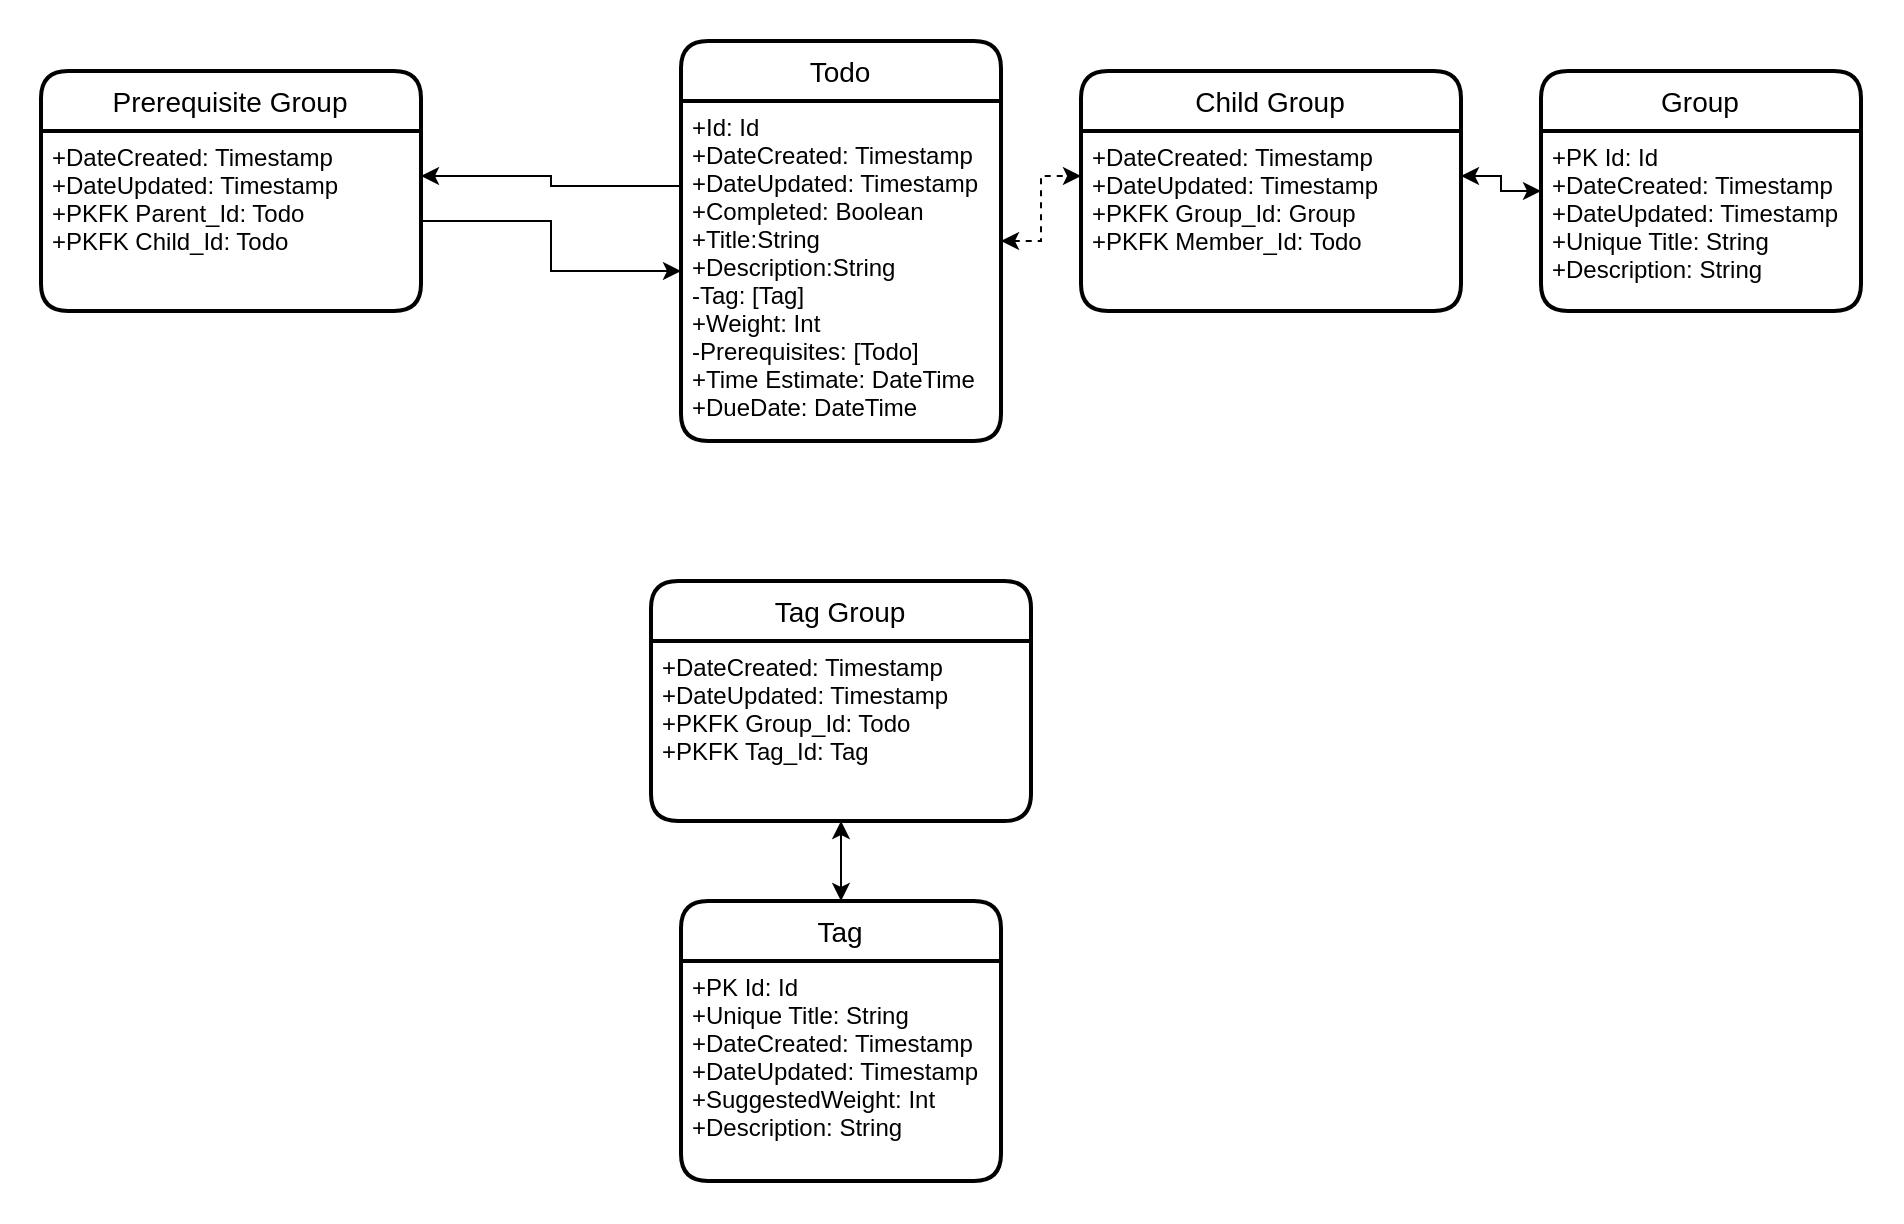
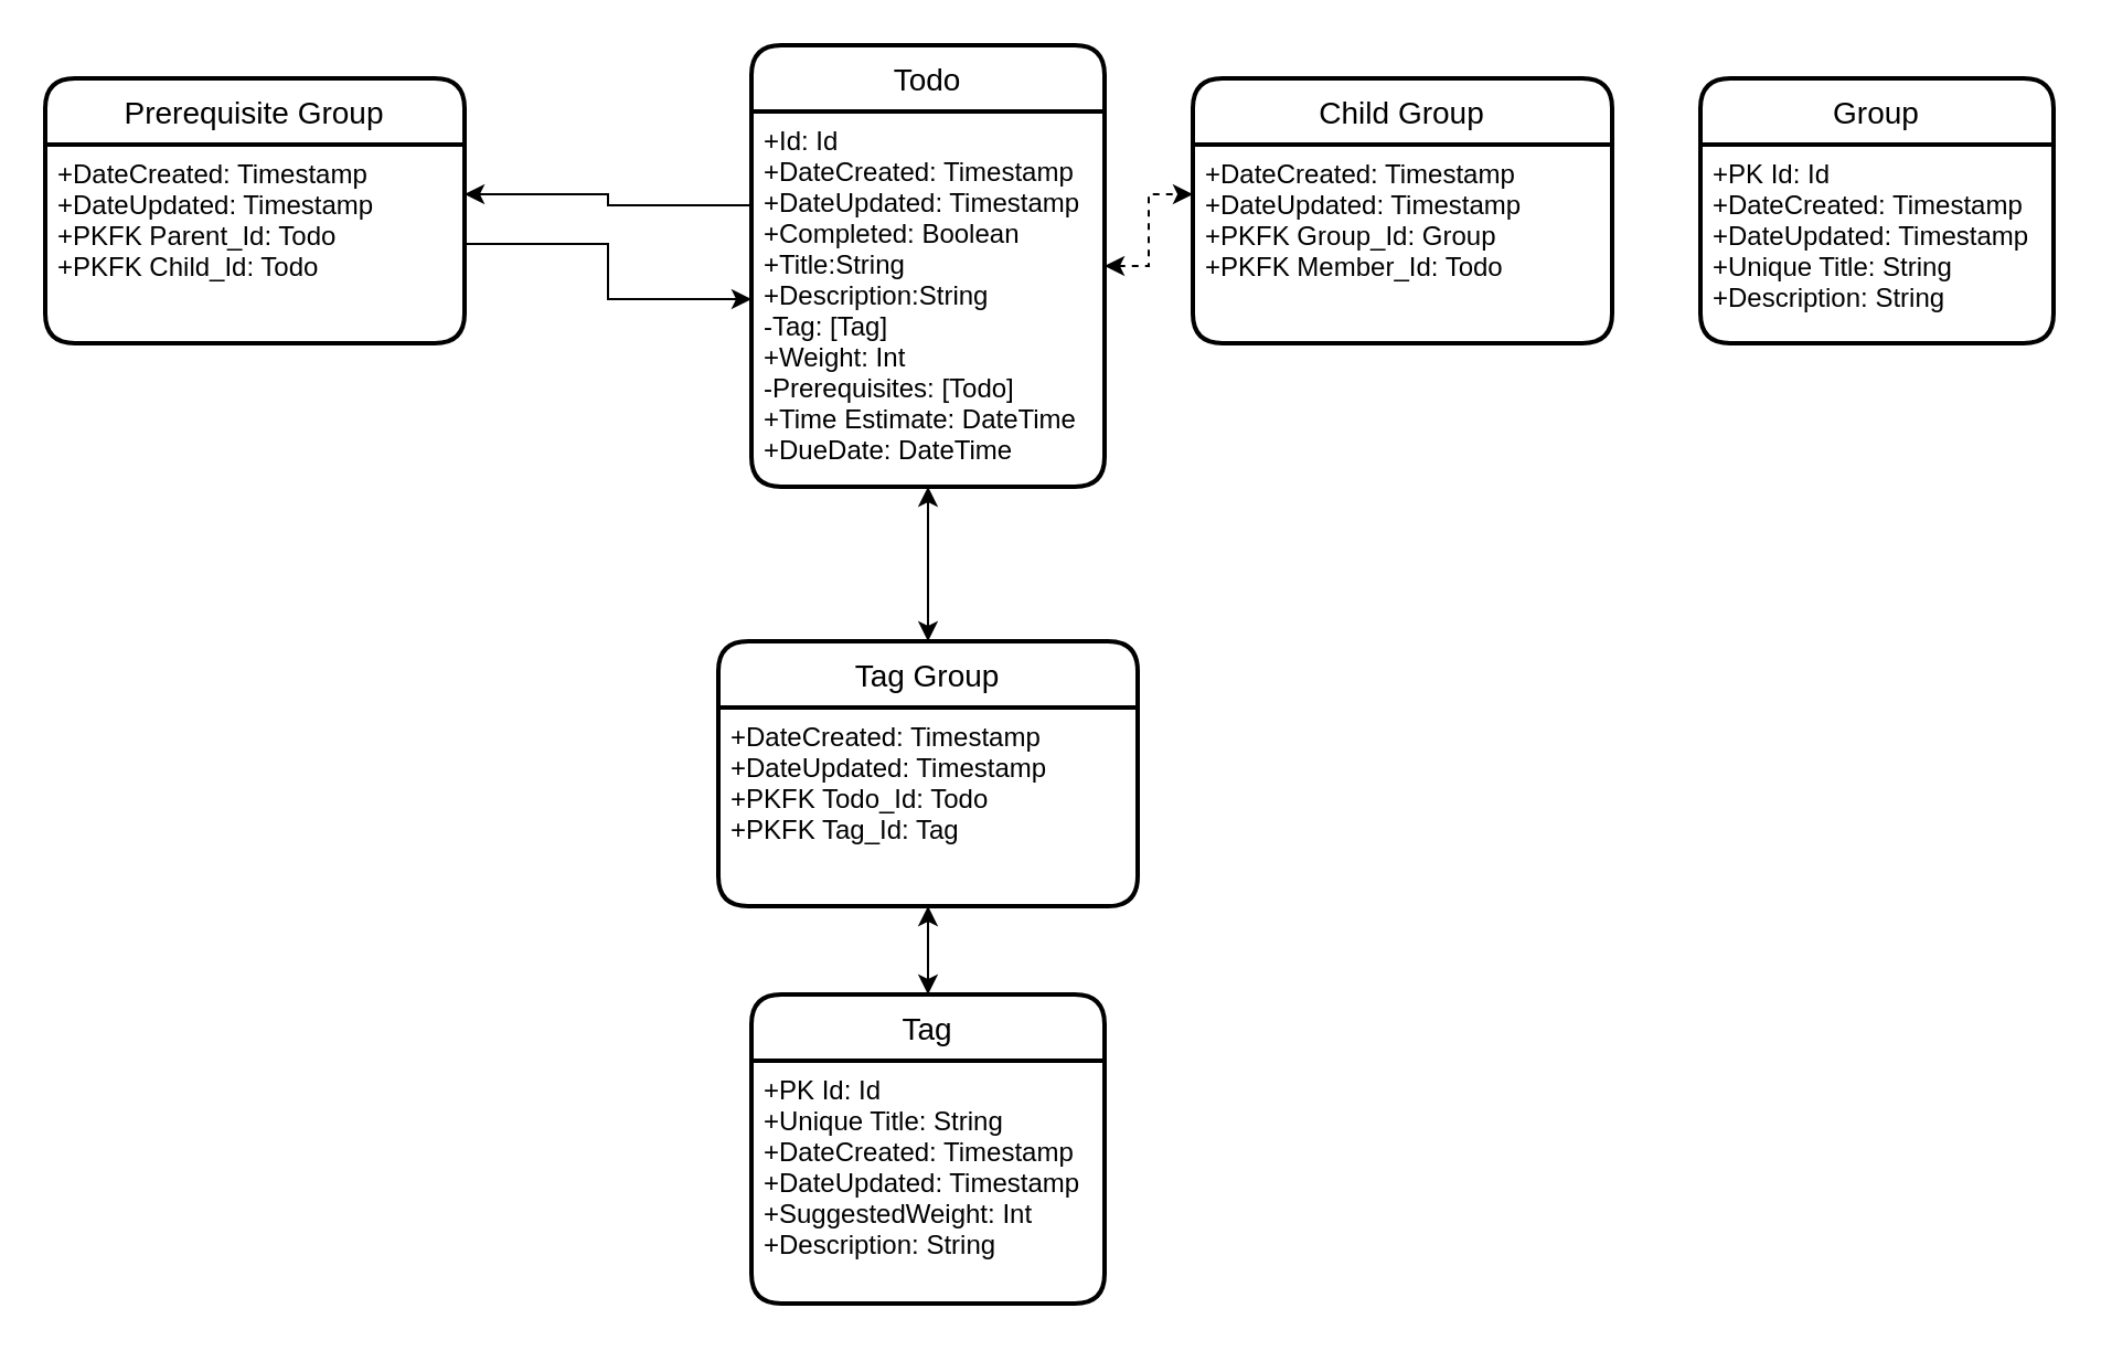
- <mxCell id="7" style="edgeStyle=orthogonalEdgeStyle;rounded=0;orthogonalLoop=1;jettySize=auto;html=1;exitX=1;exitY=0.25;exitDx=0;exitDy=0;startArrow=classic;startFill=1;" parent="1" source="11" target="8" edge="1"><mxGeometry relative="1" as="geometry" /></mxCell>
+ <mxCell id="18" style="edgeStyle=orthogonalEdgeStyle;rounded=0;orthogonalLoop=1;jettySize=auto;html=1;exitX=0.5;exitY=1;exitDx=0;exitDy=0;entryX=0.5;entryY=0;entryDx=0;entryDy=0;startArrow=classic;startFill=1;" parent="1" source="4" target="12" edge="1"><mxGeometry relative="1" as="geometry" /></mxCell>
- <mxCell id="13" value="+DateCreated: Timestamp&#10;+DateUpdated: Timestamp&#10;+PKFK Group_Id: Todo&#10;+PKFK Tag_Id: Tag" style="align=left;strokeColor=none;fillColor=none;spacingLeft=4;fontSize=12;verticalAlign=top;resizable=0;rotatable=0;part=1;" parent="12" vertex="1"><mxGeometry y="30" width="190" height="90" as="geometry" /></mxCell>
+ <mxCell id="13" value="+DateCreated: Timestamp&#10;+DateUpdated: Timestamp&#10;+PKFK Todo_Id: Todo&#10;+PKFK Tag_Id: Tag" style="align=left;strokeColor=none;fillColor=none;spacingLeft=4;fontSize=12;verticalAlign=top;resizable=0;rotatable=0;part=1;" parent="12" vertex="1"><mxGeometry y="30" width="190" height="90" as="geometry" /></mxCell>
